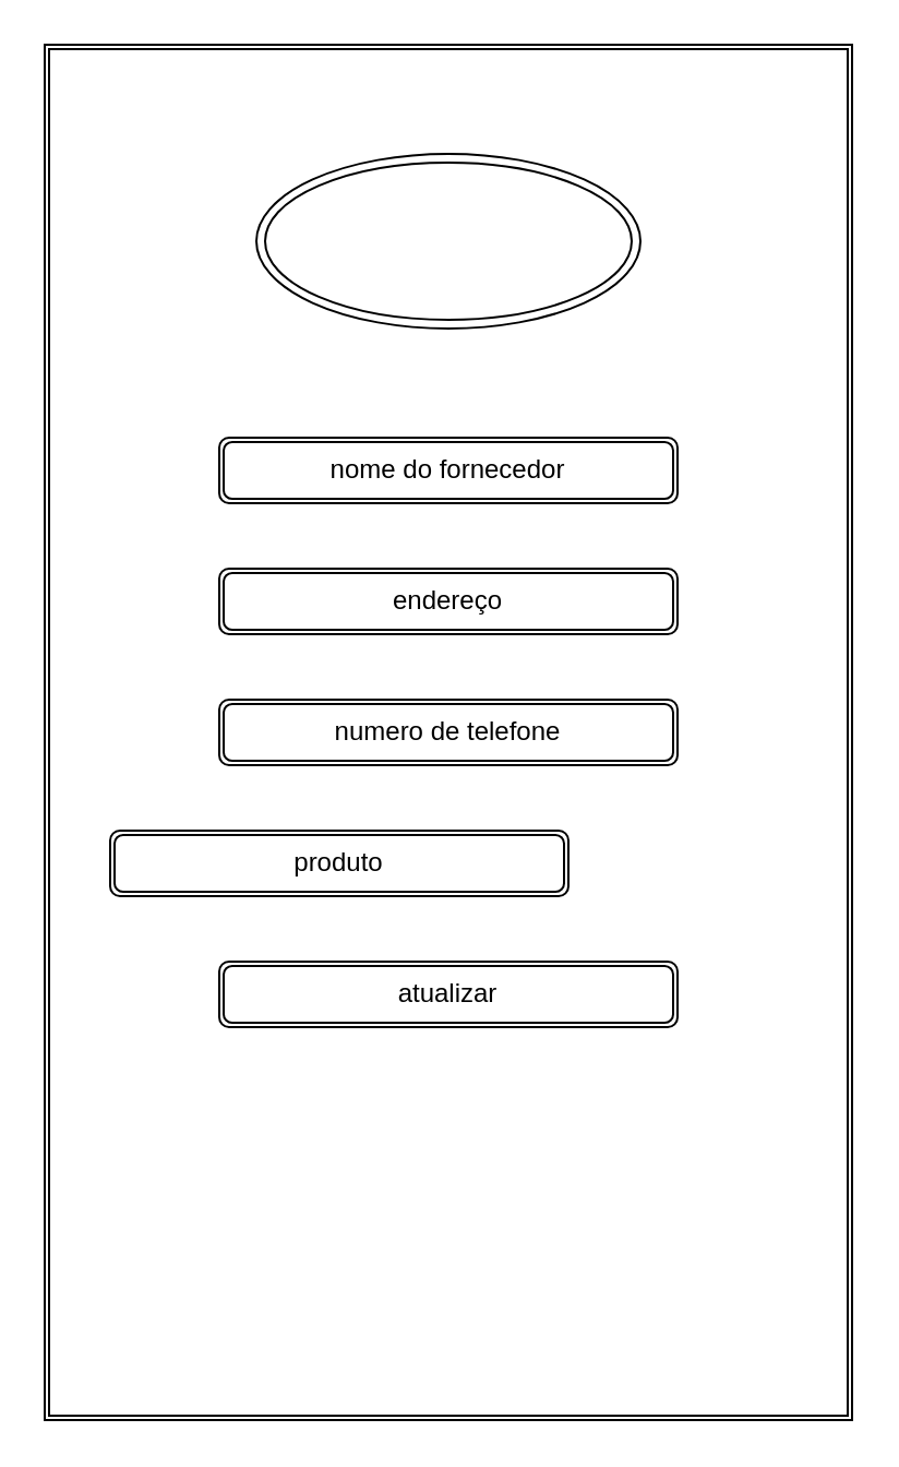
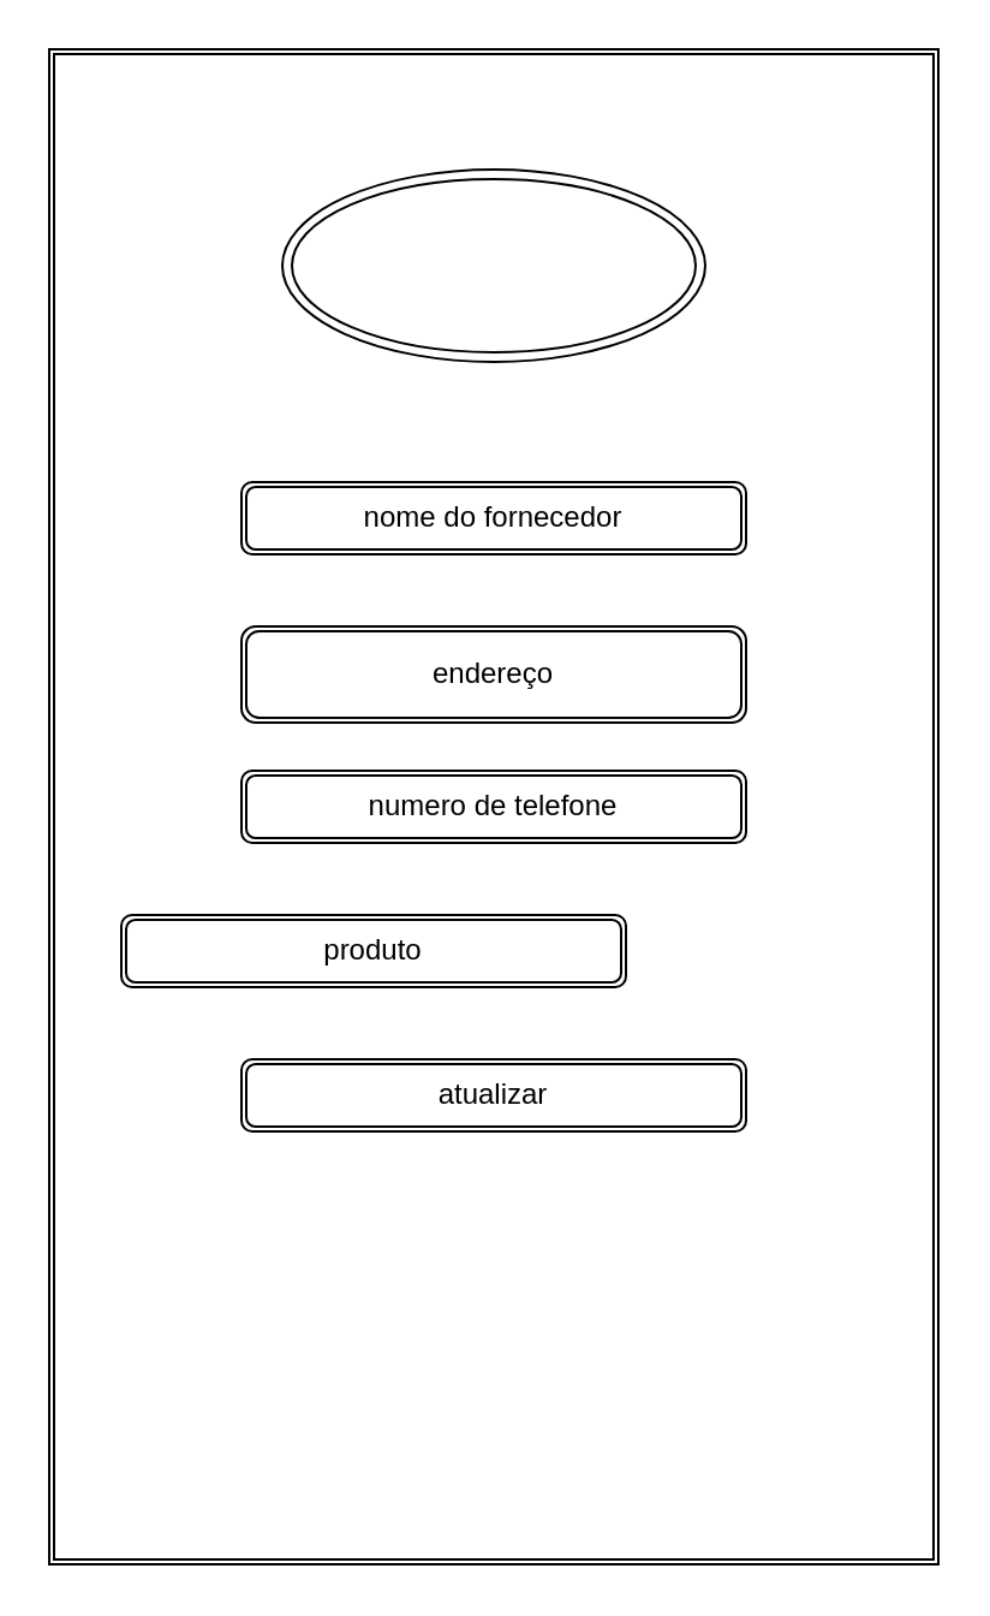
- <mxCell id="4" value="endereço" style="shape=ext;double=1;rounded=1;whiteSpace=wrap;html=1;" vertex="1" parent="1"><mxGeometry x="100" y="260" width="210" height="30" as="geometry" /></mxCell>
+ <mxCell id="4" value="endereço" style="shape=ext;double=1;rounded=1;whiteSpace=wrap;html=1;" vertex="1" parent="1"><mxGeometry x="100" y="260" width="210" height="40" as="geometry" /></mxCell>
